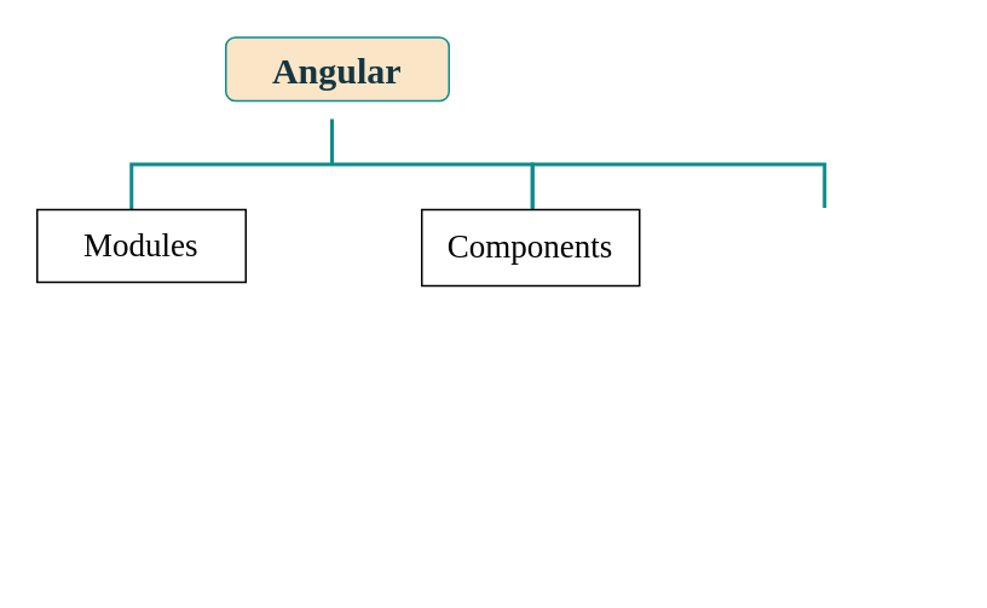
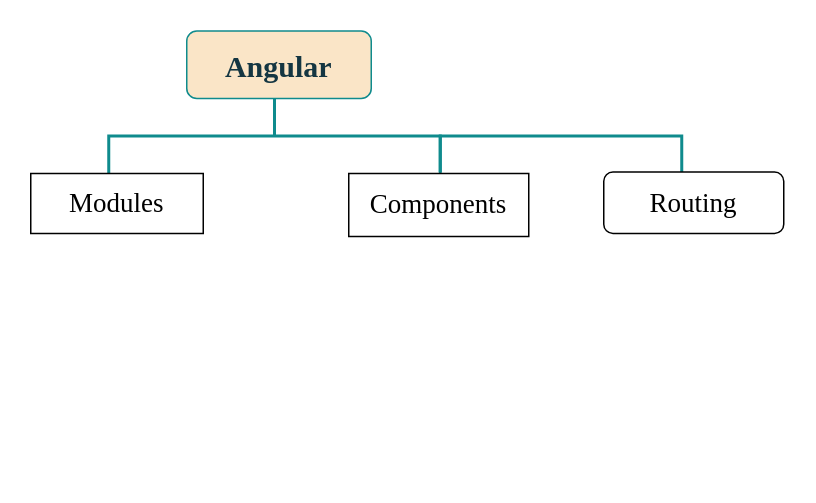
- <mxCell id="2" value="An&lt;font style=&quot;font-size: 20px;&quot;&gt;gular&lt;/font&gt;" style="rounded=1;whiteSpace=wrap;html=1;fontFamily=Times New Roman;fontSize=20;fontColor=#143642;labelBackgroundColor=none;fillColor=#FAE5C7;strokeColor=#0F8B8D;fontStyle=1" vertex="1" parent="1"><mxGeometry x="124" y="20" width="123" height="35" as="geometry" /></mxCell>
+ <mxCell id="2" value="An&lt;font style=&quot;font-size: 20px;&quot;&gt;gular&lt;/font&gt;" style="rounded=1;whiteSpace=wrap;html=1;fontFamily=Times New Roman;fontSize=20;fontColor=#143642;labelBackgroundColor=none;fillColor=#FAE5C7;strokeColor=#0F8B8D;fontStyle=1" vertex="1" parent="1"><mxGeometry x="124" y="20" width="123" height="45" as="geometry" /></mxCell>
+ <mxCell id="10" value="Routing" style="rounded=1;whiteSpace=wrap;html=1;fontFamily=Times New Roman;fontSize=18;labelBackgroundColor=none;" vertex="1" parent="1"><mxGeometry x="402" y="114" width="120" height="41" as="geometry" /></mxCell>
